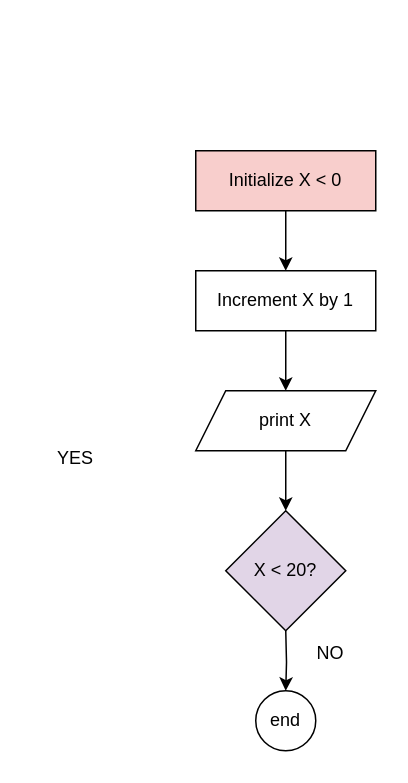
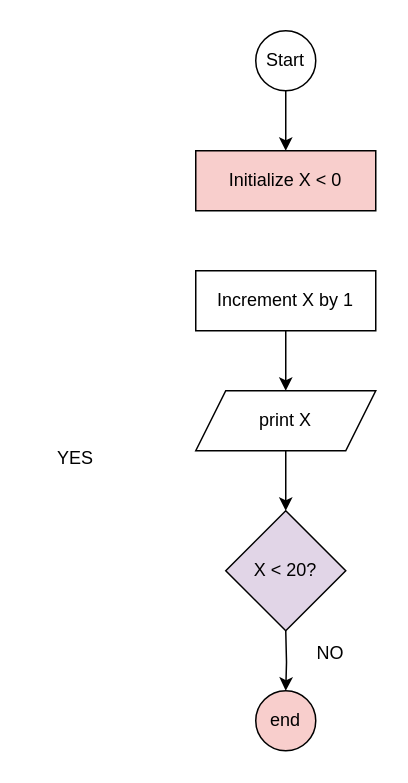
+ <mxCell id="2" value="Start" style="ellipse;whiteSpace=wrap;html=1;aspect=fixed;" vertex="1" parent="1"><mxGeometry x="170" y="20" width="40" height="40" as="geometry" /></mxCell>
+ <mxCell id="9" value="" style="endArrow=classic;html=1;rounded=0;exitX=0.5;exitY=1;exitDx=0;exitDy=0;entryX=0.5;entryY=0;entryDx=0;entryDy=0;" edge="1" parent="1" source="2" target="4"><mxGeometry width="50" height="50" relative="1" as="geometry"><mxPoint x="160" y="110" as="sourcePoint" /><mxPoint x="190" y="90" as="targetPoint" /></mxGeometry></mxCell>
- <mxCell id="3" value="" style="edgeStyle=orthogonalEdgeStyle;rounded=0;orthogonalLoop=1;jettySize=auto;html=1;" edge="1" parent="1" source="4" target="5"><mxGeometry relative="1" as="geometry" /></mxCell>
- <mxCell id="8" value="end" style="ellipse;whiteSpace=wrap;html=1;aspect=fixed;" vertex="1" parent="1"><mxGeometry x="170" y="460" width="40" height="40" as="geometry" /></mxCell>
+ <mxCell id="8" value="end" style="ellipse;whiteSpace=wrap;html=1;aspect=fixed;fillColor=#f8cecc;" vertex="1" parent="1"><mxGeometry x="170" y="460" width="40" height="40" as="geometry" /></mxCell>
